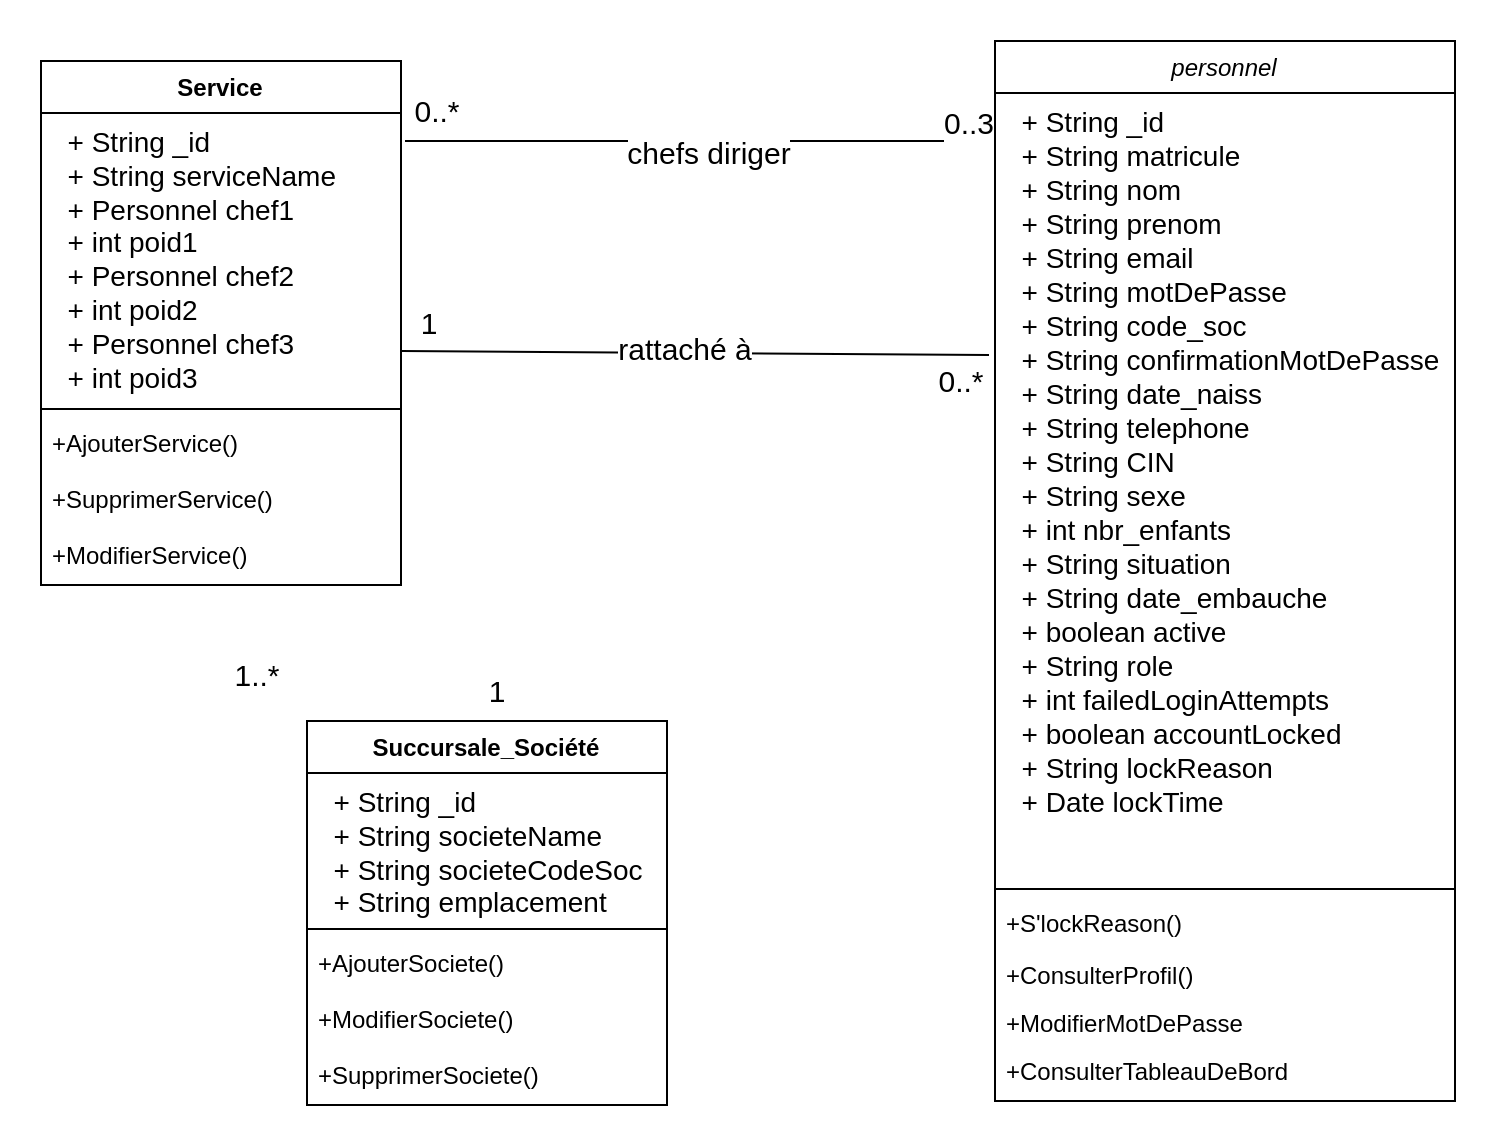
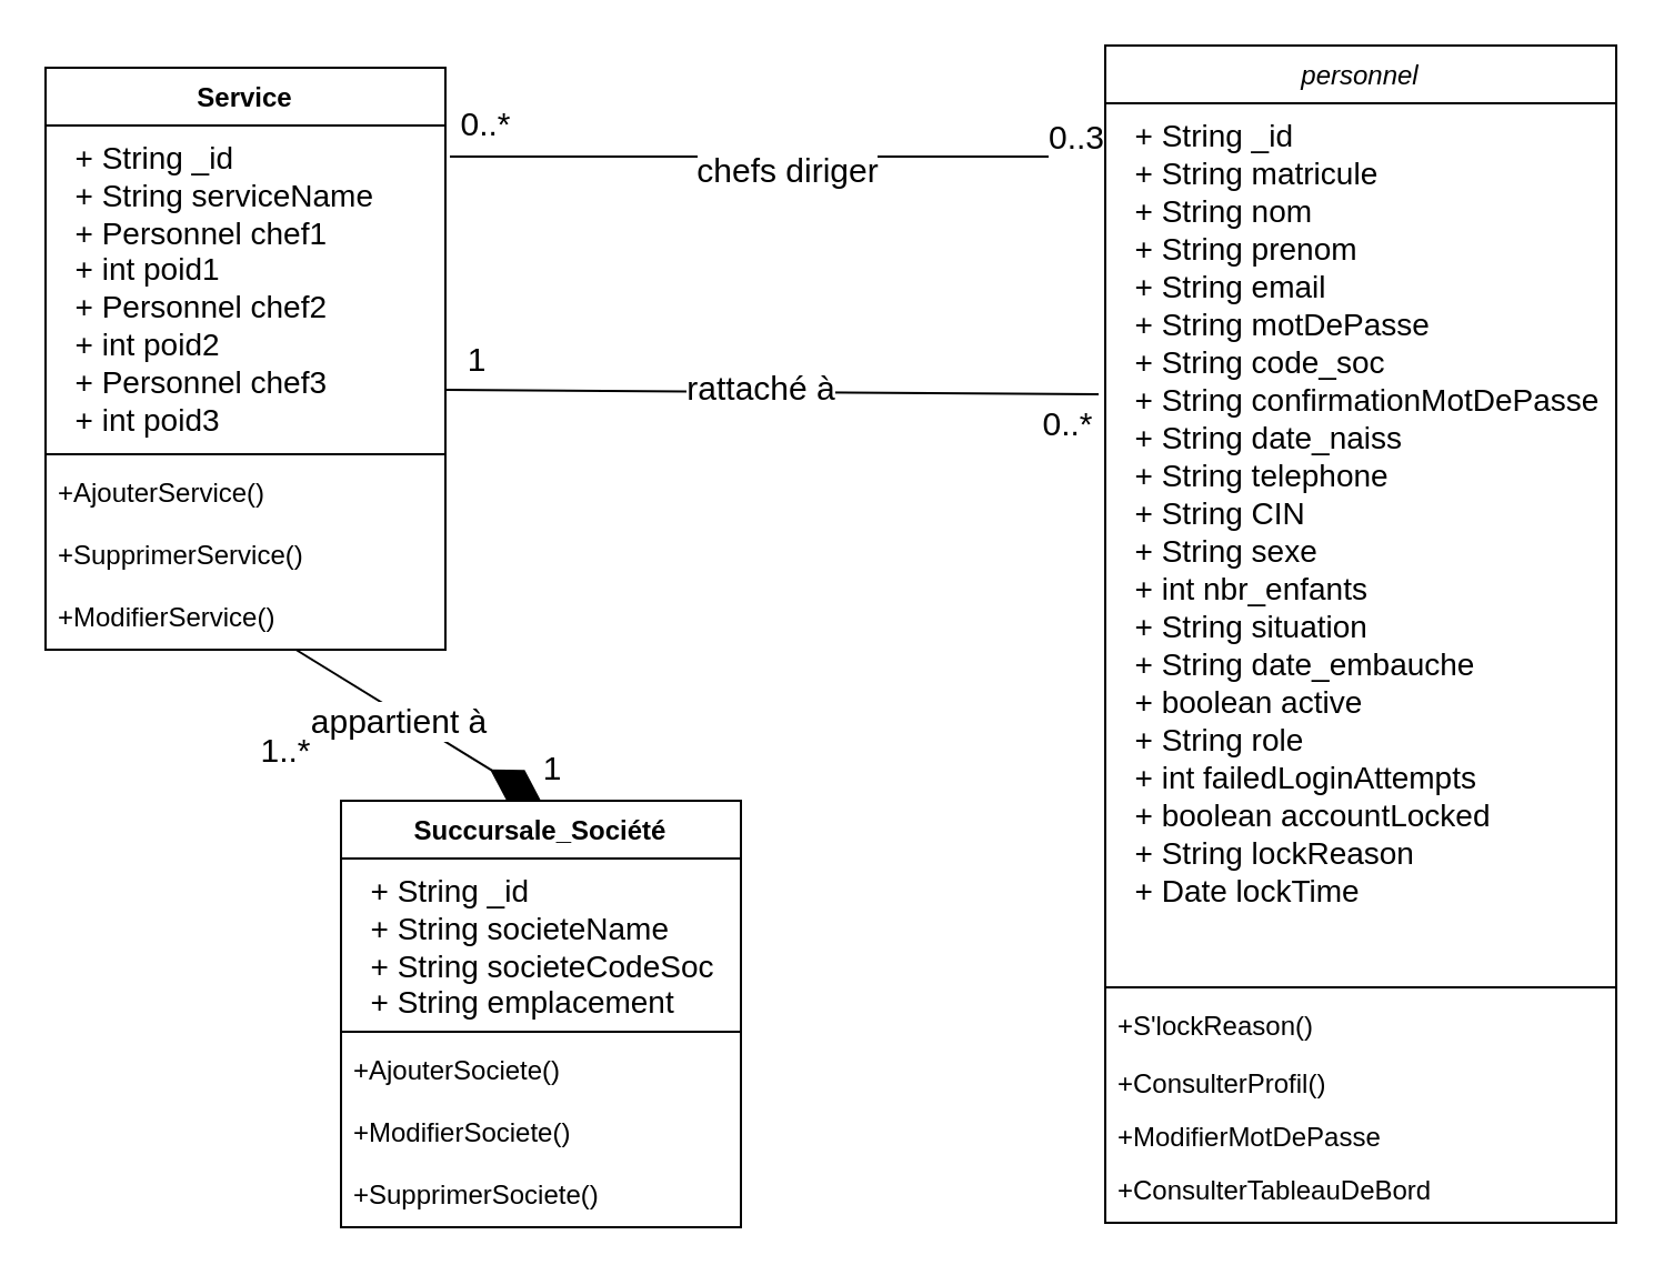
+ <mxCell id="21" value="" style="endArrow=diamondThin;endFill=1;endSize=24;html=1;rounded=0;entryX=0.5;entryY=0;entryDx=0;entryDy=0;" parent="1" source="20" target="9" edge="1"><mxGeometry width="160" relative="1" as="geometry"><mxPoint x="64" y="271" as="sourcePoint" /><mxPoint x="43" y="495" as="targetPoint" /></mxGeometry></mxCell>
+ <mxCell id="22" value="&lt;font style=&quot;font-size: 15px;&quot;&gt;appartient à&lt;/font&gt;" style="edgeLabel;html=1;align=center;verticalAlign=middle;resizable=0;points=[];" parent="21" vertex="1" connectable="0"><mxGeometry x="-0.13" y="-3" relative="1" as="geometry"><mxPoint as="offset" /></mxGeometry></mxCell>
